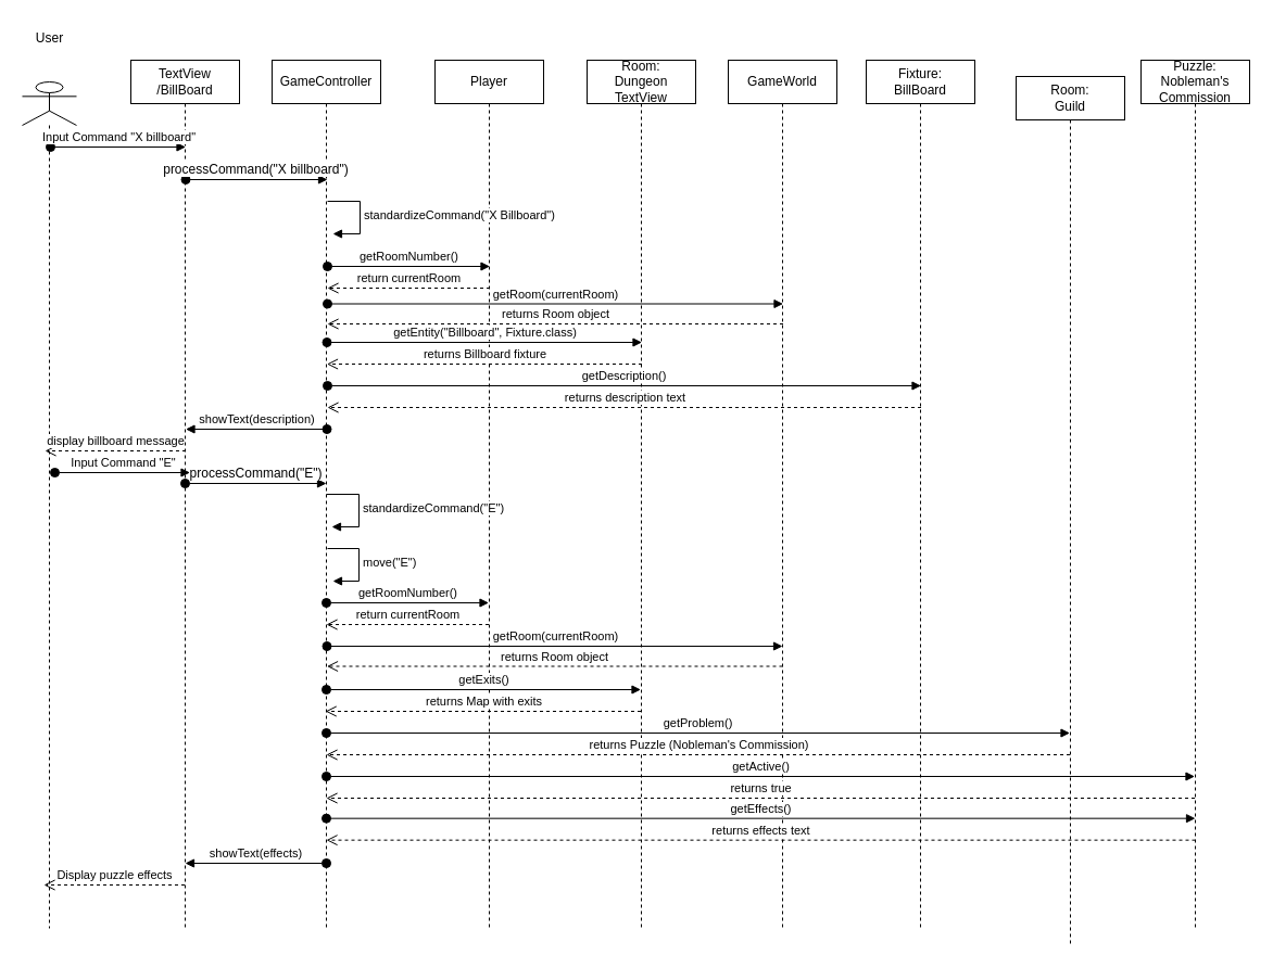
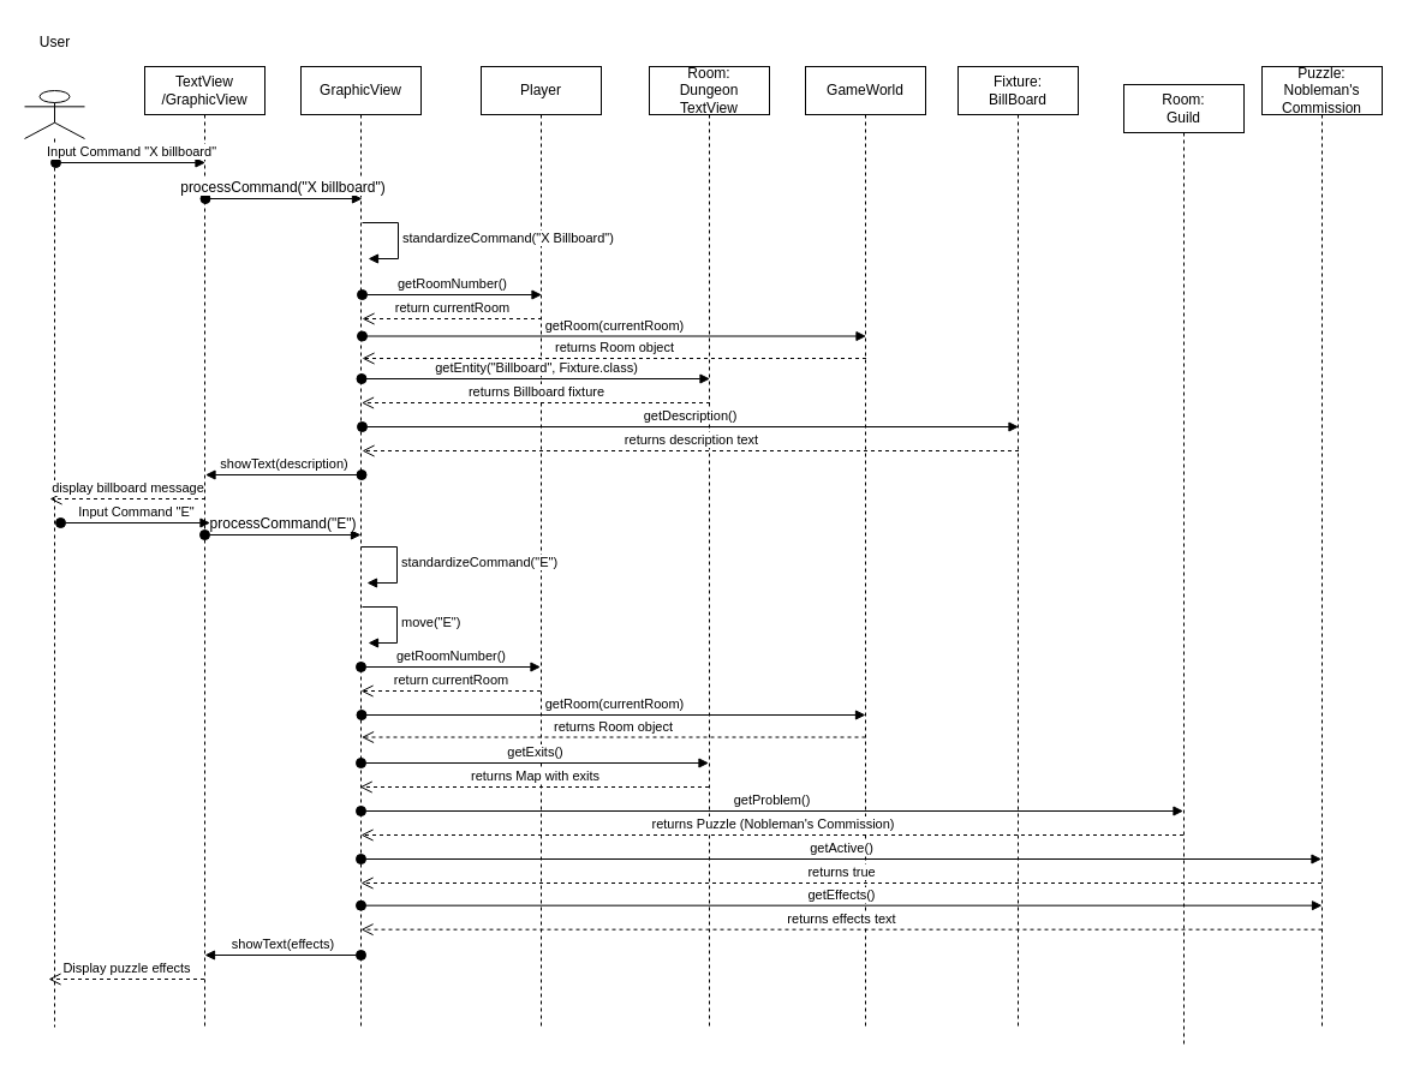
- <mxCell id="7" value="TextView&lt;br&gt;/BillBoard" style="shape=umlLifeline;perimeter=lifelinePerimeter;whiteSpace=wrap;html=1;container=1;dropTarget=0;collapsible=0;recursiveResize=0;outlineConnect=0;portConstraint=eastwest;newEdgeStyle={&quot;curved&quot;:0,&quot;rounded&quot;:0};" parent="1" vertex="1"><mxGeometry x="120" y="55" width="100" height="800" as="geometry" /></mxCell>
+ <mxCell id="7" value="TextView&lt;br&gt;/GraphicView" style="shape=umlLifeline;perimeter=lifelinePerimeter;whiteSpace=wrap;html=1;container=1;dropTarget=0;collapsible=0;recursiveResize=0;outlineConnect=0;portConstraint=eastwest;newEdgeStyle={&quot;curved&quot;:0,&quot;rounded&quot;:0};" parent="1" vertex="1"><mxGeometry x="120" y="55" width="100" height="800" as="geometry" /></mxCell>
- <mxCell id="3" value="GameController" style="shape=umlLifeline;perimeter=lifelinePerimeter;whiteSpace=wrap;html=1;container=1;dropTarget=0;collapsible=0;recursiveResize=0;outlineConnect=0;portConstraint=eastwest;newEdgeStyle={&quot;curved&quot;:0,&quot;rounded&quot;:0};" parent="1" vertex="1"><mxGeometry x="250" y="55" width="100" height="800" as="geometry" /></mxCell>
+ <mxCell id="3" value="GraphicView" style="shape=umlLifeline;perimeter=lifelinePerimeter;whiteSpace=wrap;html=1;container=1;dropTarget=0;collapsible=0;recursiveResize=0;outlineConnect=0;portConstraint=eastwest;newEdgeStyle={&quot;curved&quot;:0,&quot;rounded&quot;:0};" parent="1" vertex="1"><mxGeometry x="250" y="55" width="100" height="800" as="geometry" /></mxCell>
